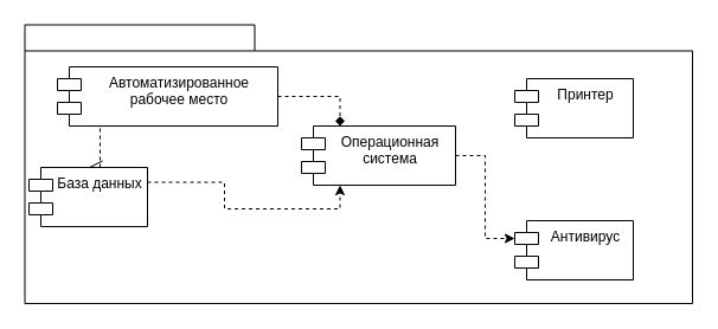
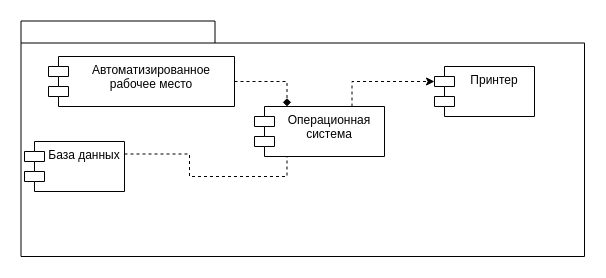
+ <mxCell id="5" style="edgeStyle=orthogonalEdgeStyle;rounded=0;orthogonalLoop=1;jettySize=auto;html=1;entryX=0;entryY=0;entryDx=0;entryDy=15;dashed=1;exitX=0.75;exitY=0;exitDx=0;exitDy=0;entryPerimeter=0;" parent="1" source="11" target="6" edge="1"><mxGeometry relative="1" as="geometry" /></mxCell>
- <mxCell id="3" style="edgeStyle=elbowEdgeStyle;rounded=0;html=1;dashed=1;labelBackgroundColor=none;startFill=0;endArrow=open;endFill=0;endSize=10;fontFamily=Verdana;fontSize=10;entryX=0.5;entryY=0;entryDx=0;entryDy=0;exitX=0.204;exitY=0.96;exitDx=0;exitDy=0;exitPerimeter=0;" parent="1" source="4" target="7" edge="1"><mxGeometry relative="1" as="geometry"><mxPoint x="124" y="167.73" as="sourcePoint" /><mxPoint x="124.14" y="235.999" as="targetPoint" /><Array as="points"><mxPoint x="84" y="146" /></Array></mxGeometry></mxCell>
- <mxCell id="8" style="edgeStyle=orthogonalEdgeStyle;rounded=0;orthogonalLoop=1;jettySize=auto;html=1;exitX=1;exitY=0.5;exitDx=0;exitDy=0;dashed=1;entryX=0;entryY=0;entryDx=0;entryDy=15;entryPerimeter=0;" parent="1" source="11" target="9" edge="1"><mxGeometry relative="1" as="geometry" /></mxCell>
- <mxCell id="12" style="edgeStyle=orthogonalEdgeStyle;rounded=0;orthogonalLoop=1;jettySize=auto;html=1;exitX=1;exitY=0.25;exitDx=0;exitDy=0;entryX=0.25;entryY=1;entryDx=0;entryDy=0;dashed=1;" parent="1" source="7" target="11" edge="1"><mxGeometry relative="1" as="geometry" /></mxCell>
+ <mxCell id="12" style="edgeStyle=orthogonalEdgeStyle;rounded=0;orthogonalLoop=1;jettySize=auto;html=1;exitX=1;exitY=0.25;exitDx=0;exitDy=0;entryX=0.25;entryY=1;entryDx=0;entryDy=0;dashed=1;endArrow=none;" parent="1" source="7" target="11" edge="1"><mxGeometry relative="1" as="geometry" /></mxCell>
- <mxCell id="9" value="Антивирус" style="shape=module;align=left;spacingLeft=20;align=center;verticalAlign=top;whiteSpace=wrap;html=1;" parent="1" vertex="1"><mxGeometry x="434" y="186" width="100" height="50" as="geometry" /></mxCell>
